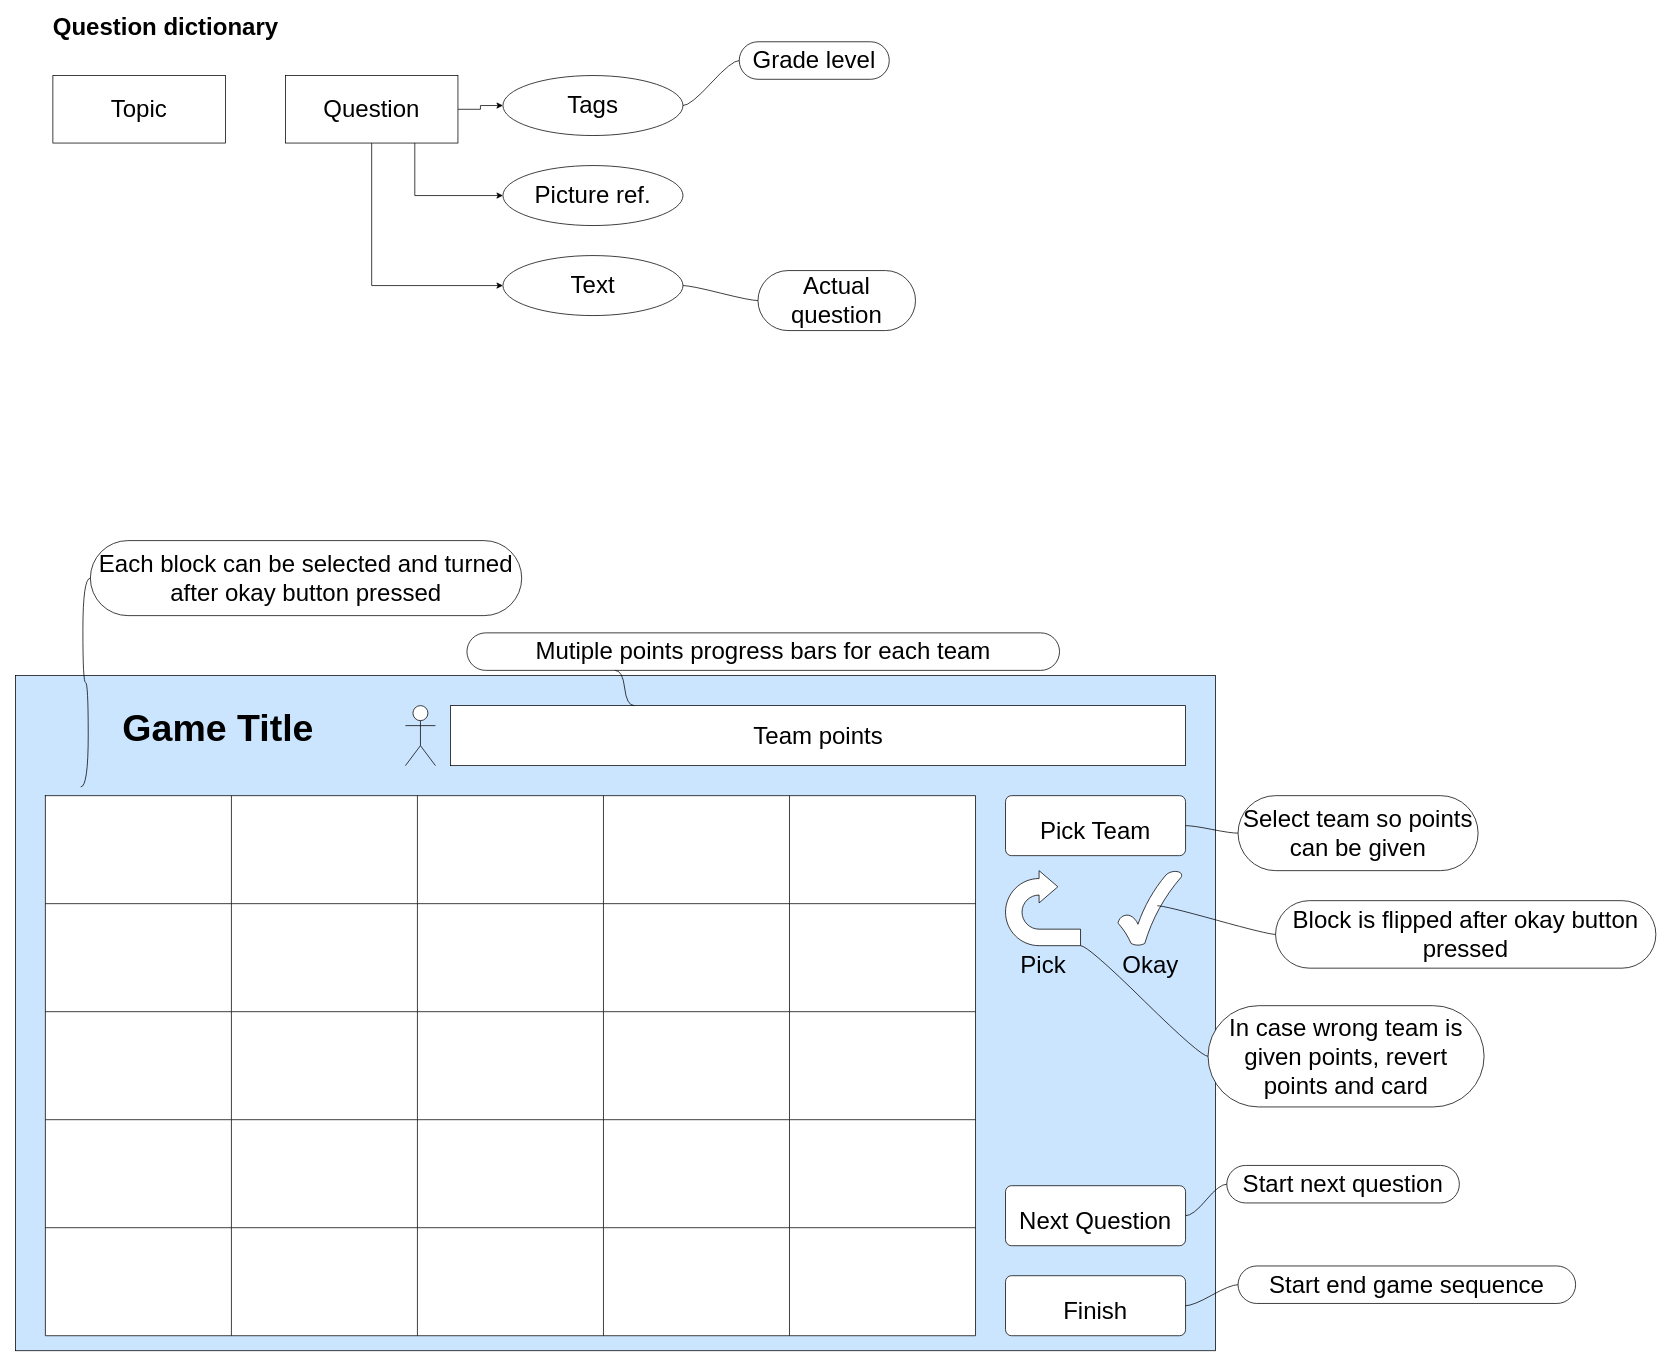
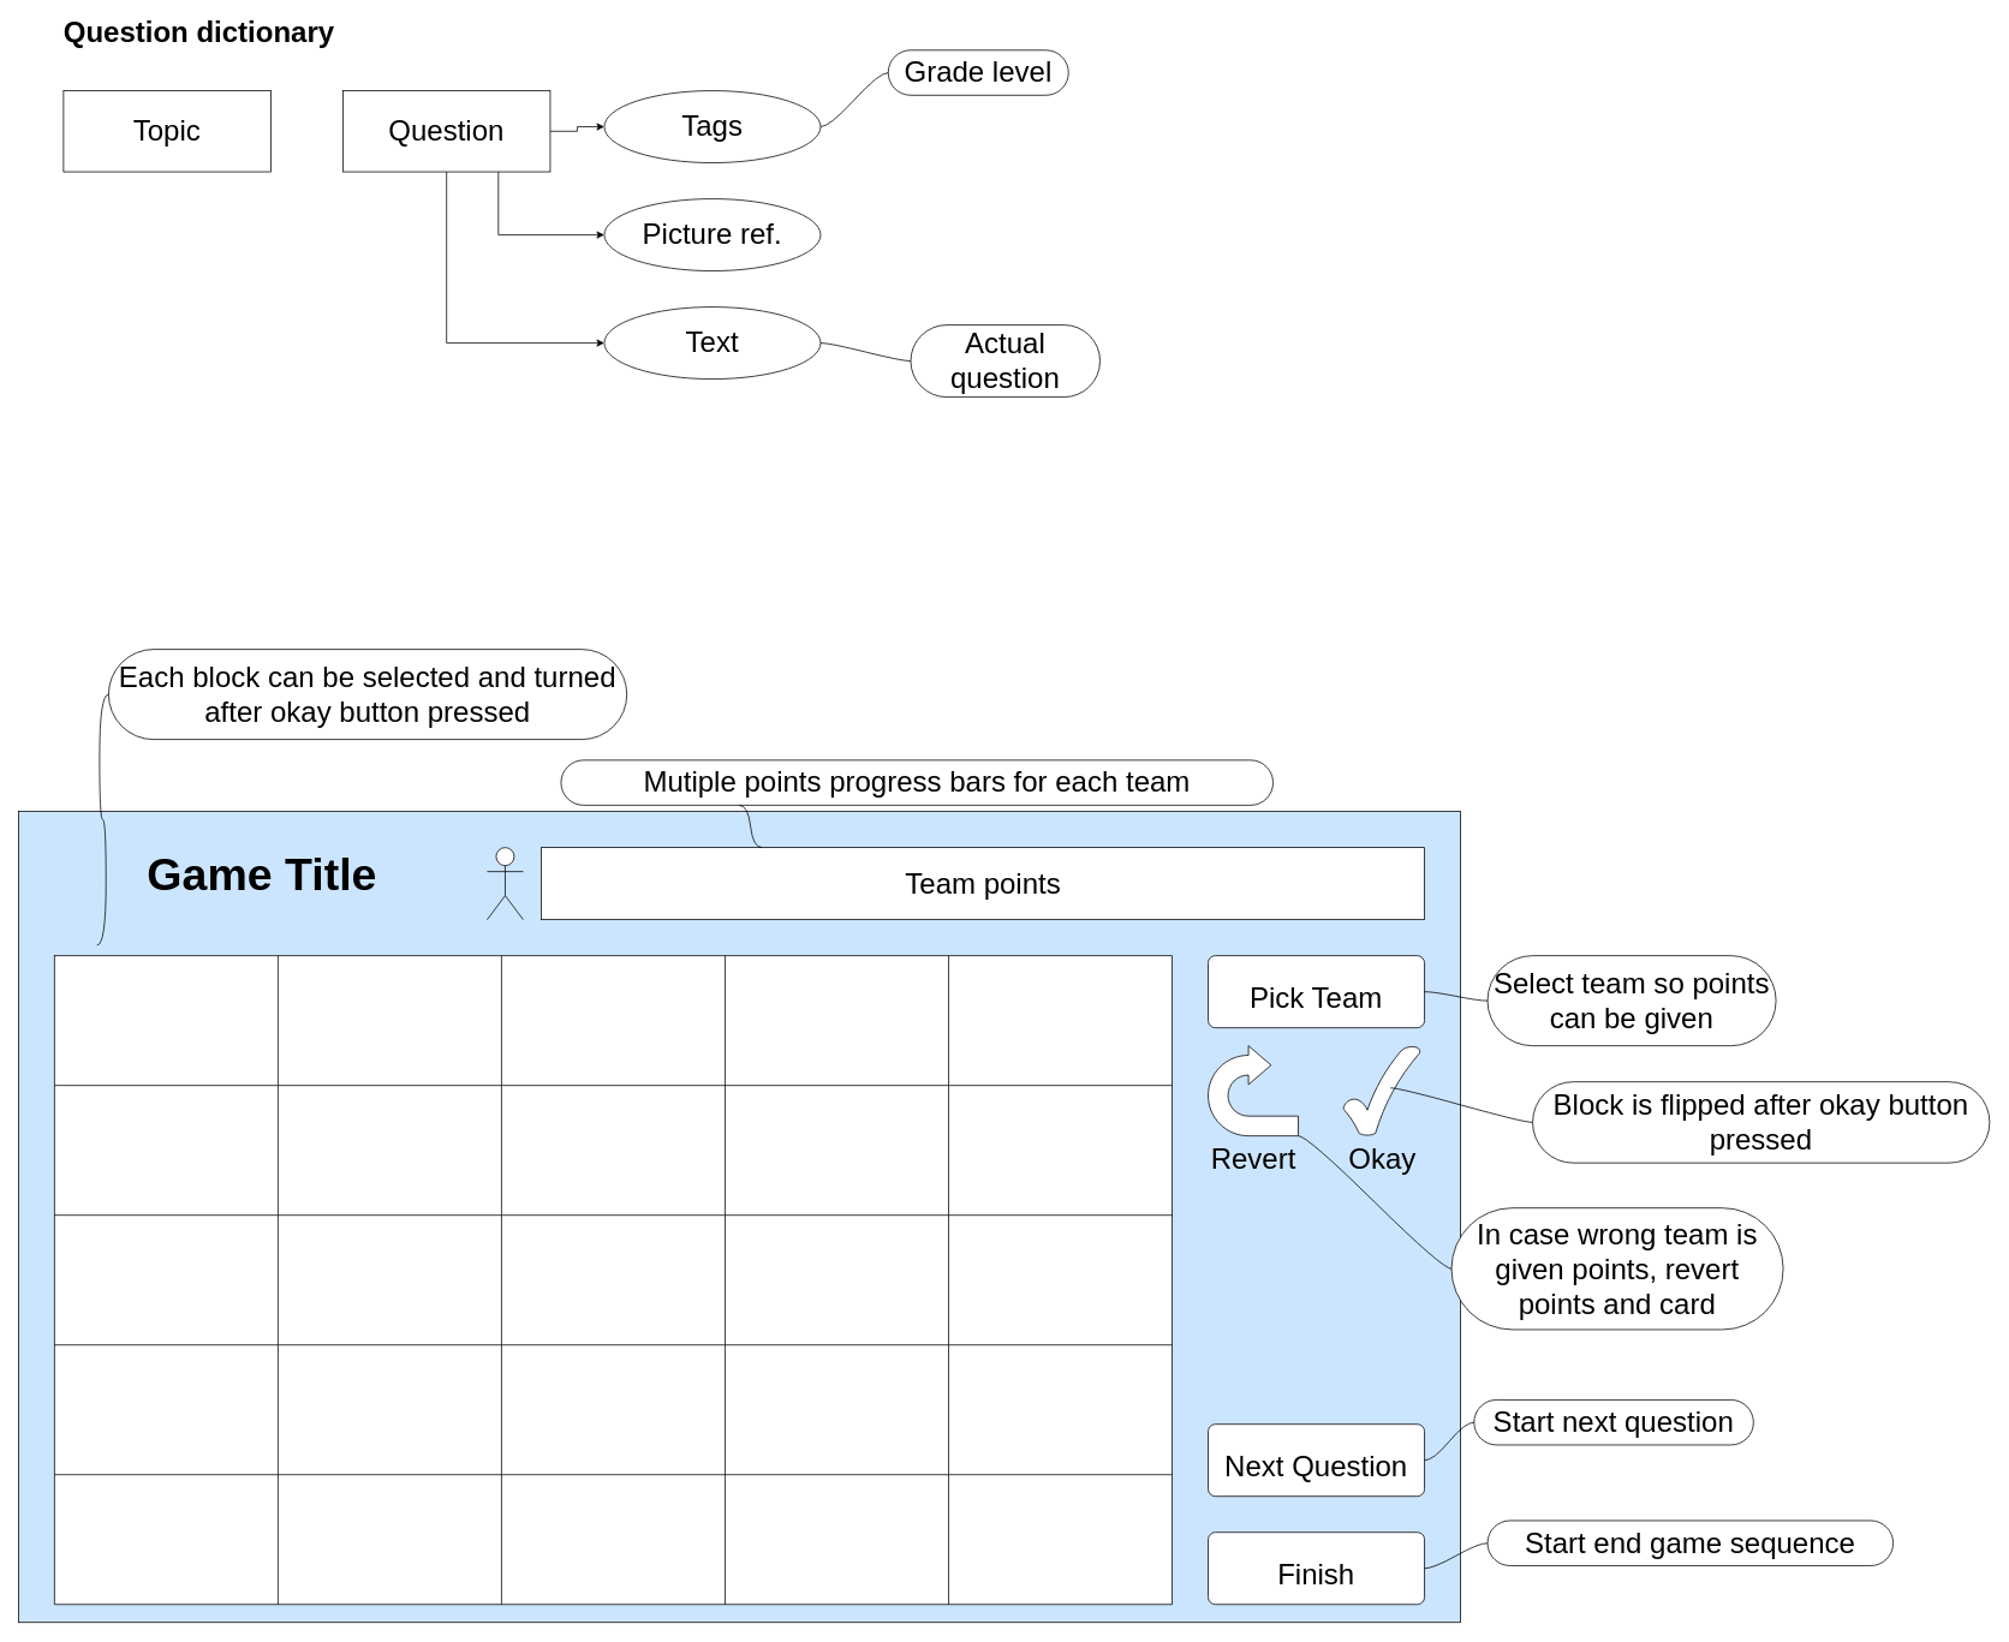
- <mxCell id="41" value="Pick" style="html=1;shadow=0;dashed=0;align=center;verticalAlign=top;shape=mxgraph.arrows2.uTurnArrow;dy=11;arrowHead=43;dx2=25;fontSize=32;labelPosition=center;verticalLabelPosition=bottom;" parent="1" vertex="1"><mxGeometry x="1340" y="1160" width="100" height="100" as="geometry" /></mxCell>
+ <mxCell id="41" value="Revert" style="html=1;shadow=0;dashed=0;align=center;verticalAlign=top;shape=mxgraph.arrows2.uTurnArrow;dy=11;arrowHead=43;dx2=25;fontSize=32;labelPosition=center;verticalLabelPosition=bottom;" parent="1" vertex="1"><mxGeometry x="1340" y="1160" width="100" height="100" as="geometry" /></mxCell>
